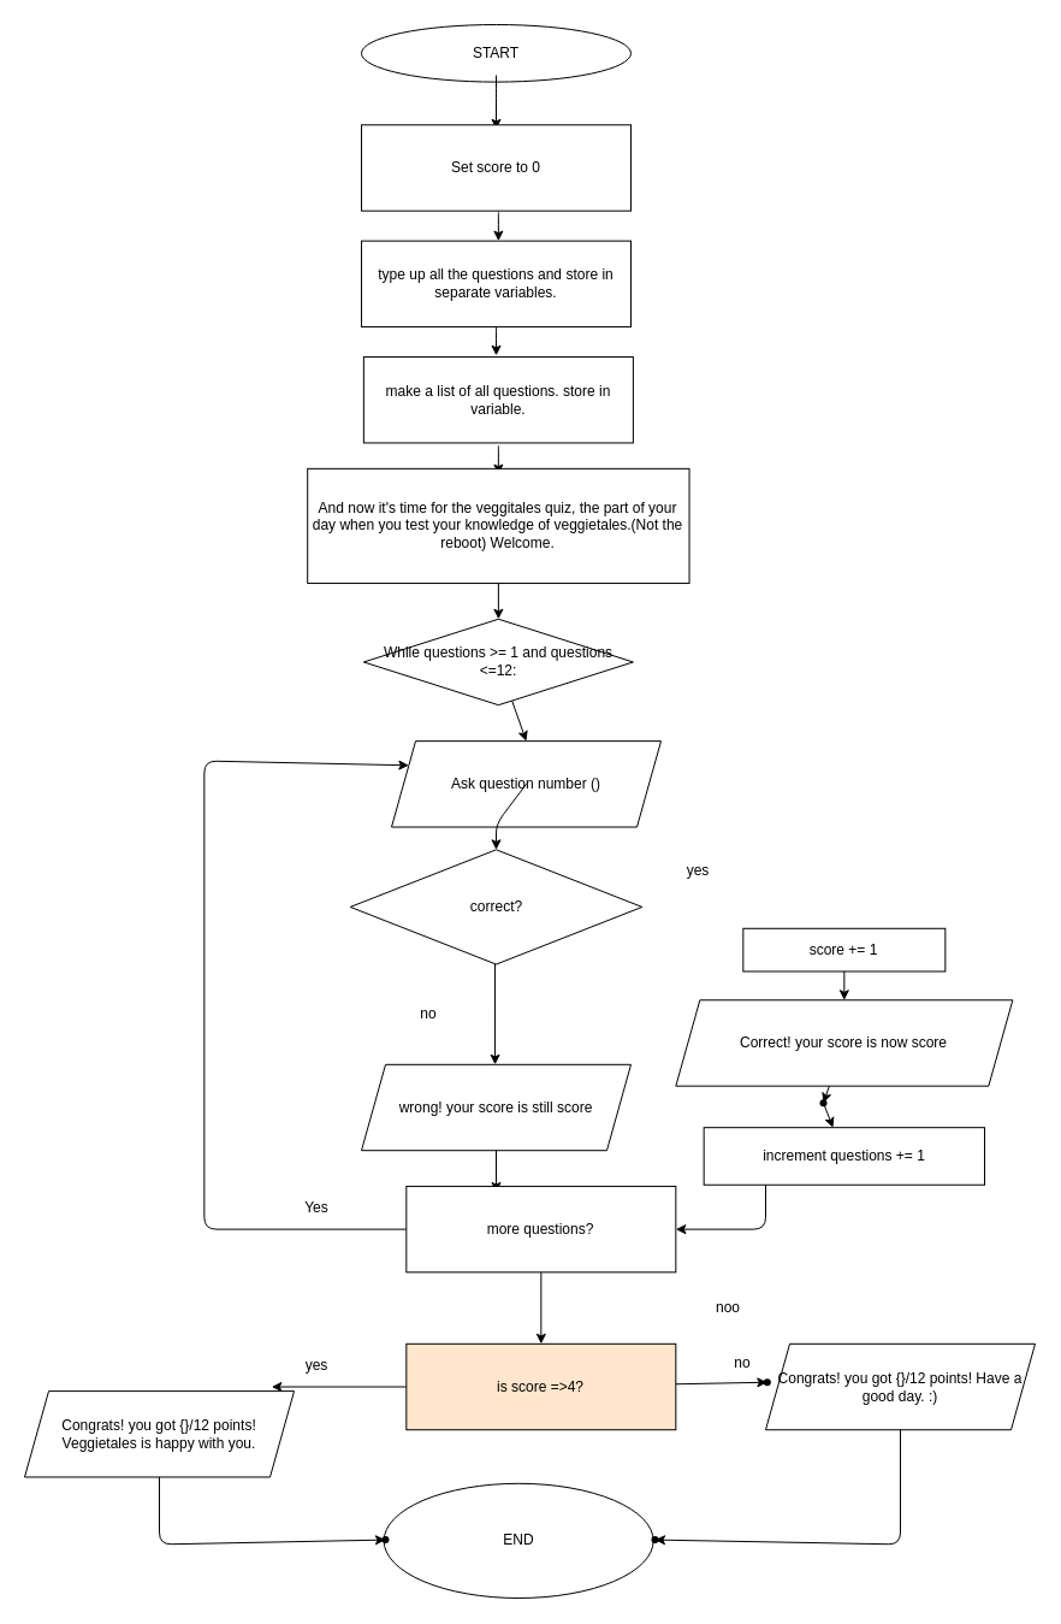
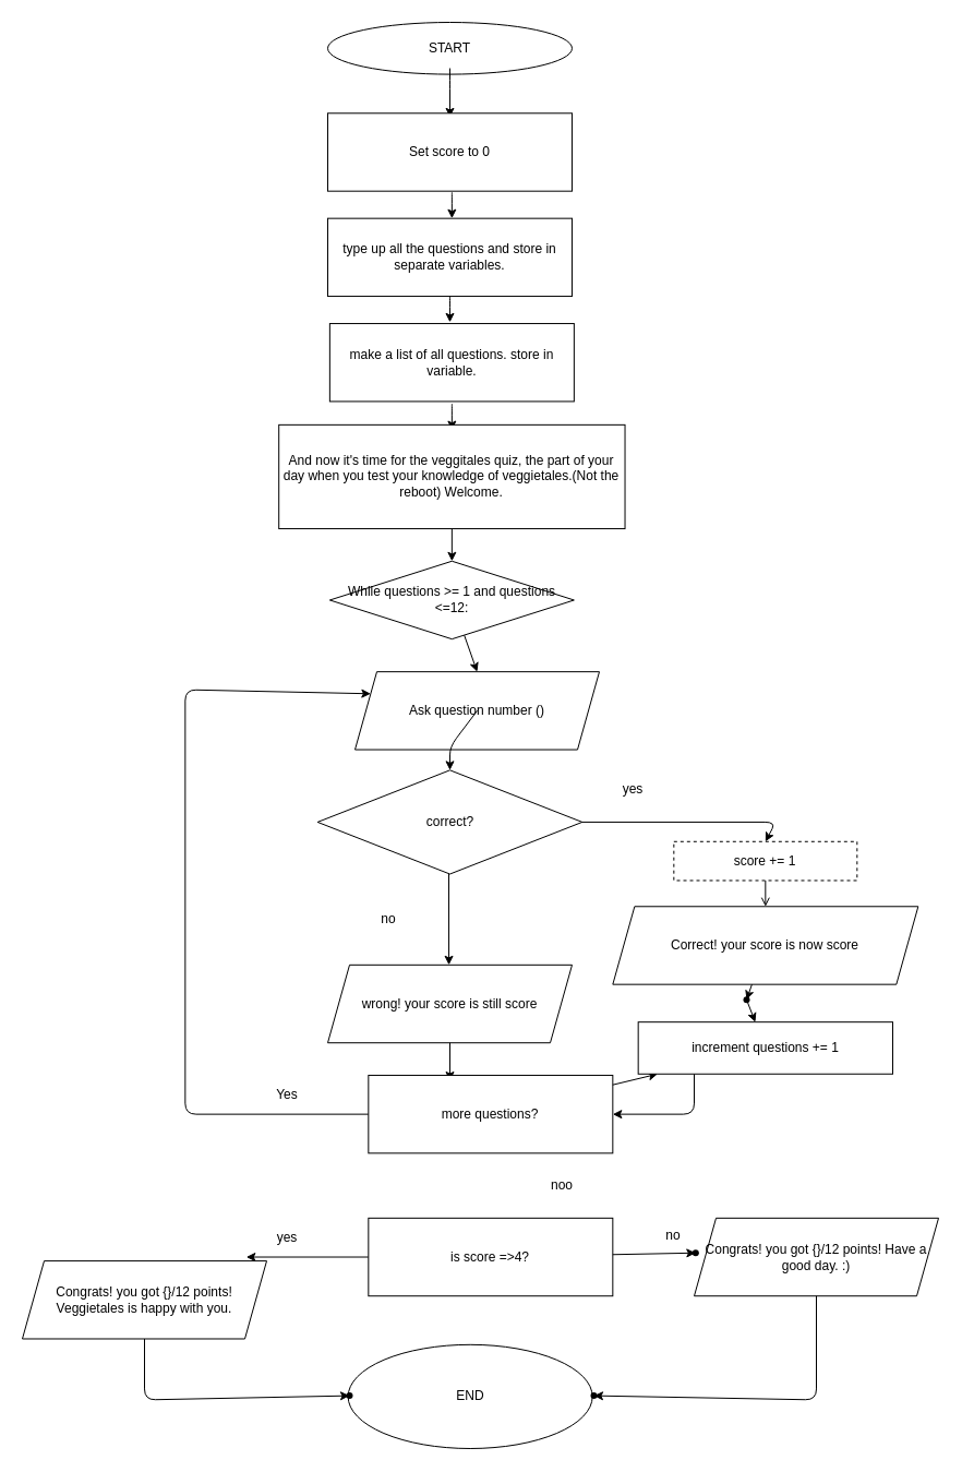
+ <mxCell id="9" value="" style="edgeStyle=none;html=1;exitX=1;exitY=0.5;exitDx=0;exitDy=0;entryX=0.5;entryY=0;entryDx=0;entryDy=0;" parent="1" source="5" target="13" edge="1"><mxGeometry relative="1" as="geometry"><mxPoint x="636" y="770.781" as="targetPoint" /><Array as="points"><mxPoint x="710.667" y="752.934" /></Array></mxGeometry></mxCell>
- <mxCell id="13" value="score += 1" style="rounded=0;whiteSpace=wrap;html=1;" parent="1" vertex="1"><mxGeometry x="617.333" y="770.781" width="168" height="35.695" as="geometry" /></mxCell>
+ <mxCell id="13" value="score += 1" style="rounded=0;whiteSpace=wrap;html=1;dashed=1;" parent="1" vertex="1"><mxGeometry x="617.333" y="770.781" width="168" height="35.695" as="geometry" /></mxCell>
- <mxCell id="24" value="" style="edgeStyle=none;html=1;" parent="1" source="13" target="23" edge="1"><mxGeometry relative="1" as="geometry" /></mxCell>
+ <mxCell id="24" value="" style="edgeStyle=none;html=1;endArrow=open;" parent="1" source="13" target="23" edge="1"><mxGeometry relative="1" as="geometry" /></mxCell>
- <mxCell id="30" value="" style="edgeStyle=none;html=1;entryX=0.5;entryY=0;entryDx=0;entryDy=0;" parent="1" source="28" target="35" edge="1"><mxGeometry relative="1" as="geometry" /></mxCell>
+ <mxCell id="30" value="" style="edgeStyle=none;html=1;" parent="1" source="28" target="46" edge="1"><mxGeometry relative="1" as="geometry" /></mxCell>
- <mxCell id="31" value="noo" style="text;html=1;strokeColor=none;fillColor=none;align=center;verticalAlign=middle;whiteSpace=wrap;rounded=0;" parent="1" vertex="1"><mxGeometry x="548.667" y="1068.238" width="112.0" height="35.695" as="geometry" /></mxCell>
+ <mxCell id="31" value="noo" style="text;html=1;strokeColor=none;fillColor=none;align=center;verticalAlign=middle;whiteSpace=wrap;rounded=0;" parent="1" vertex="1"><mxGeometry x="458.667" y="1068.238" width="112.0" height="35.695" as="geometry" /></mxCell>
- <mxCell id="35" value="is score =&amp;gt;4?" style="rounded=0;whiteSpace=wrap;html=1;fillColor=#ffe6cc;" parent="1" vertex="1"><mxGeometry x="337.333" y="1115.831" width="224.0" height="71.39" as="geometry" /></mxCell>
+ <mxCell id="35" value="is score =&amp;gt;4?" style="rounded=0;whiteSpace=wrap;html=1;" parent="1" vertex="1"><mxGeometry x="337.333" y="1115.831" width="224.0" height="71.39" as="geometry" /></mxCell>
